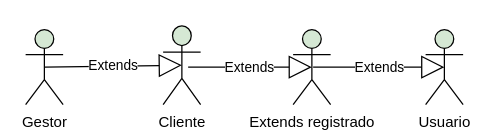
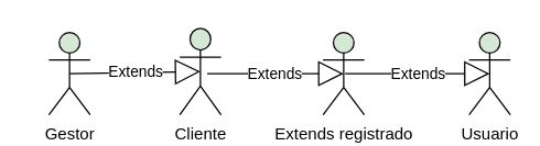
- <mxCell id="4" value="&lt;font color=&quot;#000000&quot;&gt;Gestor&lt;/font&gt;" style="shape=umlActor;verticalLabelPosition=bottom;verticalAlign=top;html=1;fontFamily=Helvetica;fontSize=12;align=center;strokeColor=#000000;strokeWidth=1;fillColor=#d5e8d4;" vertex="1" parent="1"><mxGeometry x="20" y="23" width="30" height="60" as="geometry" /></mxCell>
+ <mxCell id="4" value="&lt;font color=&quot;#000000&quot;&gt;Gestor&lt;/font&gt;" style="shape=umlActor;verticalLabelPosition=bottom;verticalAlign=top;html=1;fontFamily=Helvetica;fontSize=12;align=center;strokeColor=#000000;strokeWidth=1;fillColor=#d5e8d4;" vertex="1" parent="1"><mxGeometry x="35" y="23" width="30" height="60" as="geometry" /></mxCell>
